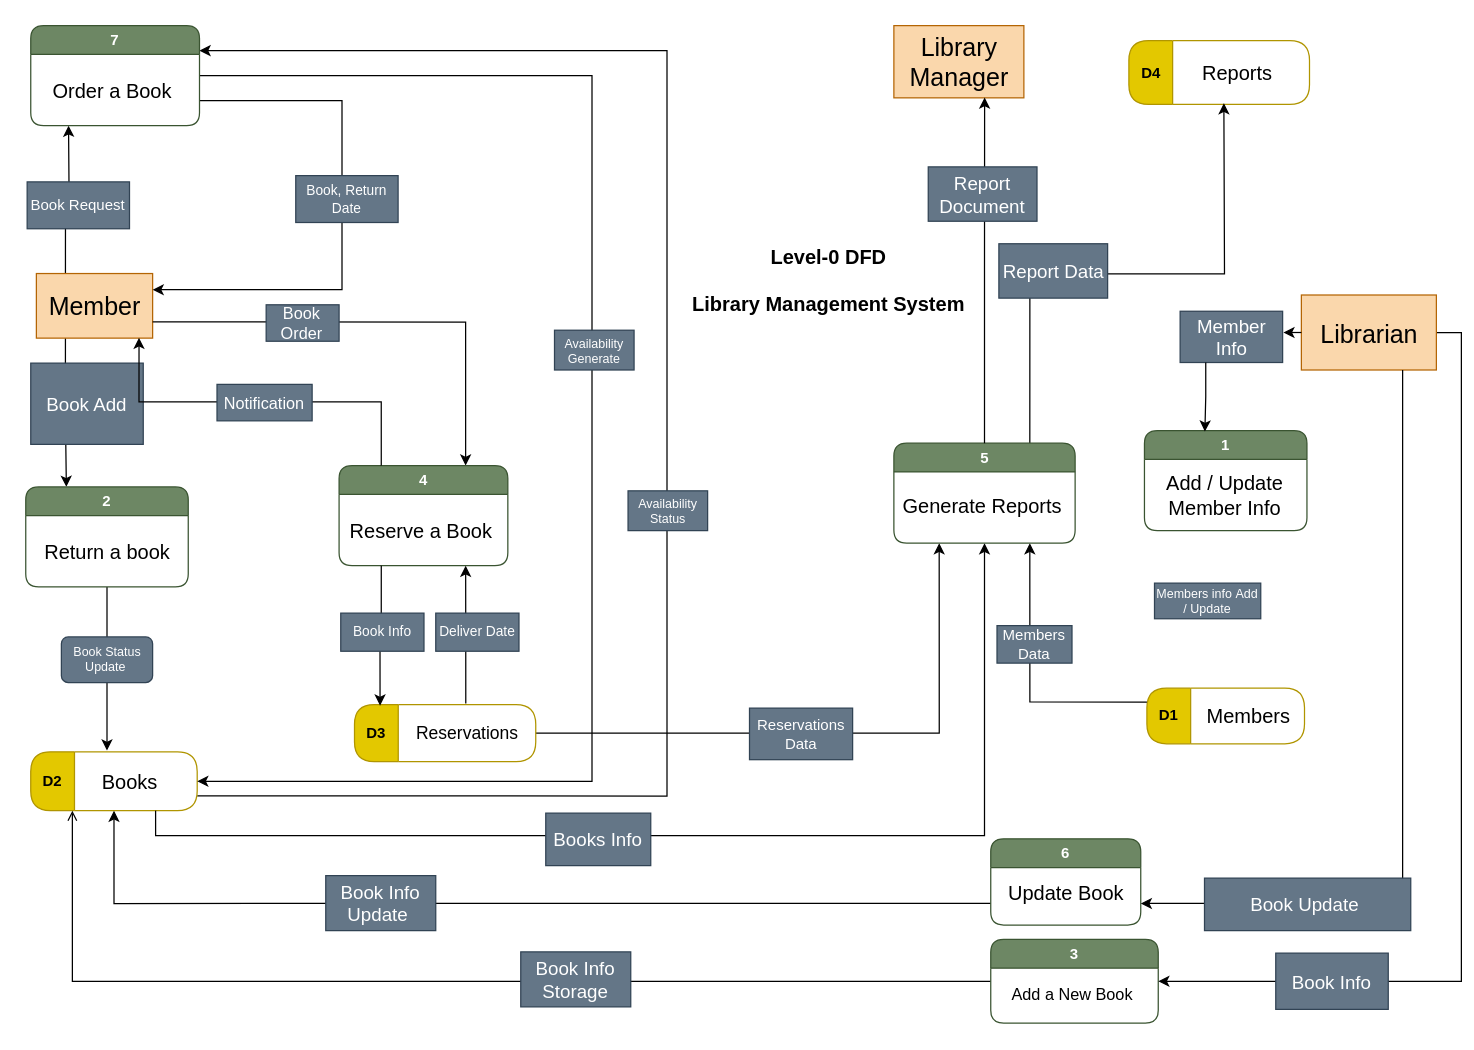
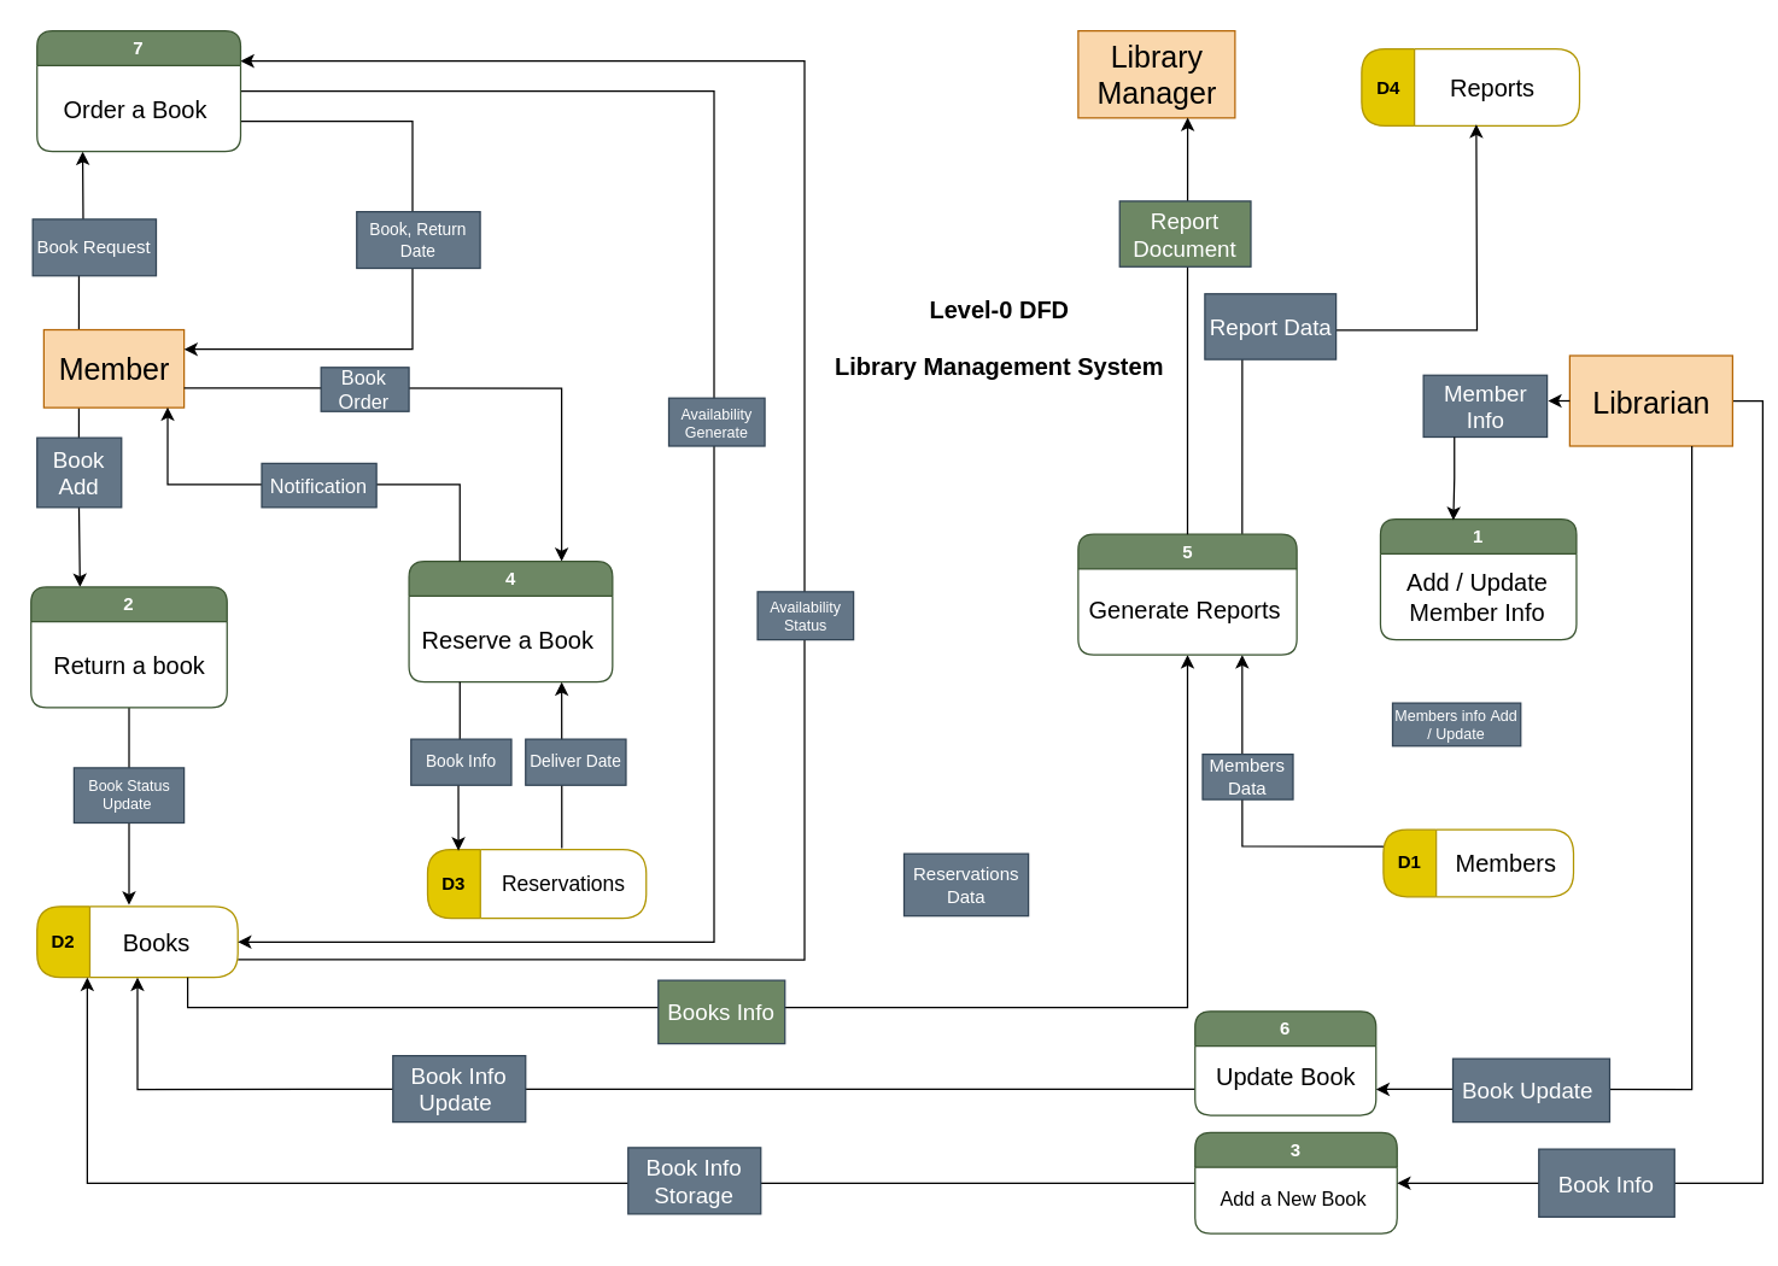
- <mxCell id="70" value="Report&lt;br&gt;Document" style="rounded=0;whiteSpace=wrap;html=1;fillColor=#647687;strokeColor=#314354;fontColor=#ffffff;fontSize=15;" parent="1" vertex="1"><mxGeometry x="742" y="133" width="87" height="43.5" as="geometry" /></mxCell>
+ <mxCell id="70" value="Report&lt;br&gt;Document" style="rounded=0;whiteSpace=wrap;html=1;fillColor=#6d8764;strokeColor=#314354;fontColor=#ffffff;fontSize=15;" parent="1" vertex="1"><mxGeometry x="742" y="133" width="87" height="43.5" as="geometry" /></mxCell>
- <mxCell id="41" value="&lt;font style=&quot;font-size: 15px;&quot;&gt;Book Add&lt;/font&gt;" style="rounded=0;whiteSpace=wrap;html=1;fillColor=#647687;strokeColor=#314354;fontColor=#ffffff;fontSize=15;" parent="1" vertex="1"><mxGeometry x="24" y="290" width="90" height="65" as="geometry" /></mxCell>
+ <mxCell id="41" value="&lt;font style=&quot;font-size: 15px;&quot;&gt;Book Add&lt;/font&gt;" style="rounded=0;whiteSpace=wrap;html=1;fillColor=#647687;strokeColor=#314354;fontColor=#ffffff;fontSize=15;" parent="1" vertex="1"><mxGeometry x="24" y="290" width="56" height="46.17" as="geometry" /></mxCell>
- <mxCell id="18" value="Book Status Update&amp;nbsp;" style="whiteSpace=wrap;html=1;fillColor=#647687;fontColor=#ffffff;strokeColor=#314354;fontSize=10;rounded=1;" parent="1" vertex="1"><mxGeometry x="48.5" y="509" width="73" height="36.5" as="geometry" /></mxCell>
+ <mxCell id="18" value="Book Status Update&amp;nbsp;" style="rounded=0;whiteSpace=wrap;html=1;fillColor=#647687;fontColor=#ffffff;strokeColor=#314354;fontSize=10;" parent="1" vertex="1"><mxGeometry x="48.5" y="509" width="73" height="36.5" as="geometry" /></mxCell>
- <mxCell id="57" style="edgeStyle=orthogonalEdgeStyle;rounded=0;orthogonalLoop=1;jettySize=auto;html=1;exitX=0.5;exitY=1;exitDx=0;exitDy=0;entryX=0.25;entryY=1;entryDx=0;entryDy=0;" parent="1" source="58" target="61" edge="1"><mxGeometry relative="1" as="geometry" /></mxCell>
- <mxCell id="11" style="edgeStyle=orthogonalEdgeStyle;rounded=0;orthogonalLoop=1;jettySize=auto;html=1;exitX=0;exitY=0.5;exitDx=0;exitDy=0;entryX=0;entryY=0.25;entryDx=0;entryDy=0;endArrow=open;" parent="1" source="12" target="6" edge="1"><mxGeometry relative="1" as="geometry" /></mxCell>
+ <mxCell id="11" style="edgeStyle=orthogonalEdgeStyle;rounded=0;orthogonalLoop=1;jettySize=auto;html=1;exitX=0;exitY=0.5;exitDx=0;exitDy=0;entryX=0;entryY=0.25;entryDx=0;entryDy=0;" parent="1" source="12" target="6" edge="1"><mxGeometry relative="1" as="geometry" /></mxCell>
- <mxCell id="20" value="&lt;font style=&quot;font-size: 15px;&quot;&gt;Books Info&lt;/font&gt;" style="rounded=0;whiteSpace=wrap;html=1;fillColor=#647687;strokeColor=#314354;fontColor=#ffffff;fontSize=15;" parent="1" vertex="1"><mxGeometry x="436" y="650" width="84" height="42" as="geometry" /></mxCell>
+ <mxCell id="20" value="&lt;font style=&quot;font-size: 15px;&quot;&gt;Books Info&lt;/font&gt;" style="rounded=0;whiteSpace=wrap;html=1;fillColor=#6d8764;strokeColor=#314354;fontColor=#ffffff;fontSize=15;" parent="1" vertex="1"><mxGeometry x="436" y="650" width="84" height="42" as="geometry" /></mxCell>
- <mxCell id="31" value="&lt;font style=&quot;font-size: 15px;&quot;&gt;Book&amp;nbsp;&lt;/font&gt;Update&amp;nbsp;" style="rounded=0;whiteSpace=wrap;html=1;fillColor=#647687;strokeColor=#314354;fontColor=#ffffff;fontSize=15;" parent="1" vertex="1"><mxGeometry x="963" y="702" width="165" height="42" as="geometry" /></mxCell>
+ <mxCell id="31" value="&lt;font style=&quot;font-size: 15px;&quot;&gt;Book&amp;nbsp;&lt;/font&gt;Update&amp;nbsp;" style="rounded=0;whiteSpace=wrap;html=1;fillColor=#647687;strokeColor=#314354;fontColor=#ffffff;fontSize=15;" parent="1" vertex="1"><mxGeometry x="963" y="702" width="104" height="42" as="geometry" /></mxCell>
